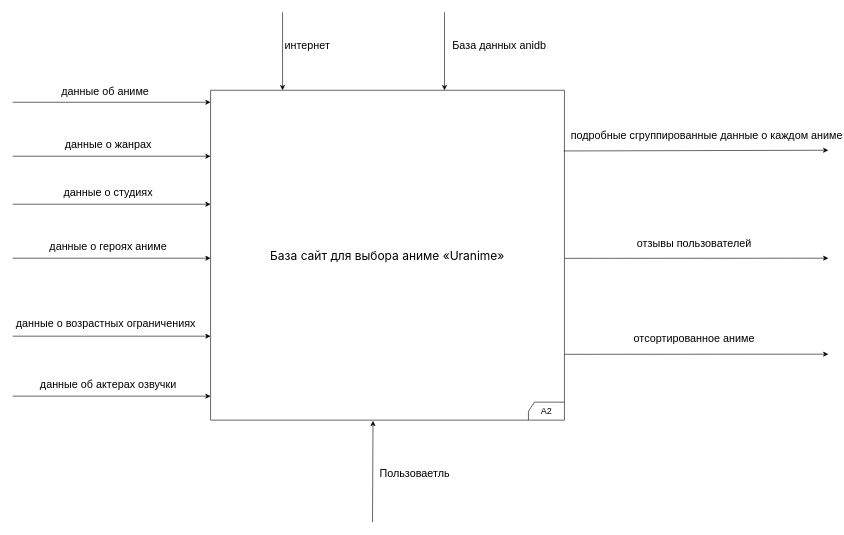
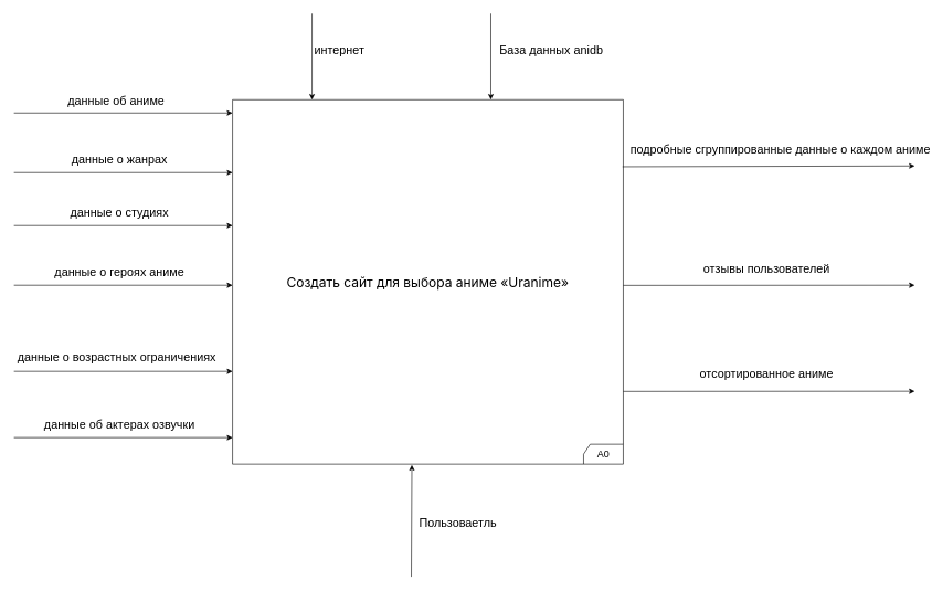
- <mxCell id="3" value="&lt;span style=&quot;font-family: -apple-system, BlinkMacSystemFont, Roboto, &amp;quot;Open Sans&amp;quot;, &amp;quot;Helvetica Neue&amp;quot;, &amp;quot;Noto Sans Armenian&amp;quot;, &amp;quot;Noto Sans Bengali&amp;quot;, &amp;quot;Noto Sans Cherokee&amp;quot;, &amp;quot;Noto Sans Devanagari&amp;quot;, &amp;quot;Noto Sans Ethiopic&amp;quot;, &amp;quot;Noto Sans Georgian&amp;quot;, &amp;quot;Noto Sans Hebrew&amp;quot;, &amp;quot;Noto Sans Kannada&amp;quot;, &amp;quot;Noto Sans Khmer&amp;quot;, &amp;quot;Noto Sans Lao&amp;quot;, &amp;quot;Noto Sans Osmanya&amp;quot;, &amp;quot;Noto Sans Tamil&amp;quot;, &amp;quot;Noto Sans Telugu&amp;quot;, &amp;quot;Noto Sans Thai&amp;quot;, sans-serif; font-style: normal; font-variant-ligatures: normal; font-variant-caps: normal; font-weight: 400; letter-spacing: normal; orphans: 2; text-indent: 0px; text-transform: none; widows: 2; word-spacing: 0px; -webkit-text-stroke-width: 0px; text-decoration-thickness: initial; text-decoration-style: initial; text-decoration-color: initial; float: none; background-color: rgb(255, 255, 255); display: inline !important;&quot;&gt;&lt;font style=&quot;font-size: 20px;&quot;&gt;База сайт для выбора аниме «Uranime»&lt;/font&gt;&lt;/span&gt;" style="text;whiteSpace=wrap;html=1;align=center;verticalAlign=middle;" vertex="1" parent="1"><mxGeometry x="350" y="150" width="590" height="550" as="geometry" /></mxCell>
+ <mxCell id="3" value="&lt;span style=&quot;font-family: -apple-system, BlinkMacSystemFont, Roboto, &amp;quot;Open Sans&amp;quot;, &amp;quot;Helvetica Neue&amp;quot;, &amp;quot;Noto Sans Armenian&amp;quot;, &amp;quot;Noto Sans Bengali&amp;quot;, &amp;quot;Noto Sans Cherokee&amp;quot;, &amp;quot;Noto Sans Devanagari&amp;quot;, &amp;quot;Noto Sans Ethiopic&amp;quot;, &amp;quot;Noto Sans Georgian&amp;quot;, &amp;quot;Noto Sans Hebrew&amp;quot;, &amp;quot;Noto Sans Kannada&amp;quot;, &amp;quot;Noto Sans Khmer&amp;quot;, &amp;quot;Noto Sans Lao&amp;quot;, &amp;quot;Noto Sans Osmanya&amp;quot;, &amp;quot;Noto Sans Tamil&amp;quot;, &amp;quot;Noto Sans Telugu&amp;quot;, &amp;quot;Noto Sans Thai&amp;quot;, sans-serif; font-style: normal; font-variant-ligatures: normal; font-variant-caps: normal; font-weight: 400; letter-spacing: normal; orphans: 2; text-indent: 0px; text-transform: none; widows: 2; word-spacing: 0px; -webkit-text-stroke-width: 0px; text-decoration-thickness: initial; text-decoration-style: initial; text-decoration-color: initial; float: none; background-color: rgb(255, 255, 255); display: inline !important;&quot;&gt;&lt;font style=&quot;font-size: 20px;&quot;&gt;Создать сайт для выбора аниме «Uranime»&lt;/font&gt;&lt;/span&gt;" style="text;whiteSpace=wrap;html=1;align=center;verticalAlign=middle;" vertex="1" parent="1"><mxGeometry x="350" y="150" width="590" height="550" as="geometry" /></mxCell>
- <mxCell id="2" value="&lt;font style=&quot;font-size: 15px;&quot;&gt;A2&lt;/font&gt;" style="shape=umlFrame;whiteSpace=wrap;html=1;direction=west;width=60;height=30;" vertex="1" parent="1"><mxGeometry x="350" y="150" width="590" height="550" as="geometry" /></mxCell>
+ <mxCell id="2" value="&lt;font style=&quot;font-size: 15px;&quot;&gt;A0&lt;/font&gt;" style="shape=umlFrame;whiteSpace=wrap;html=1;direction=west;width=60;height=30;" vertex="1" parent="1"><mxGeometry x="350" y="150" width="590" height="550" as="geometry" /></mxCell>
